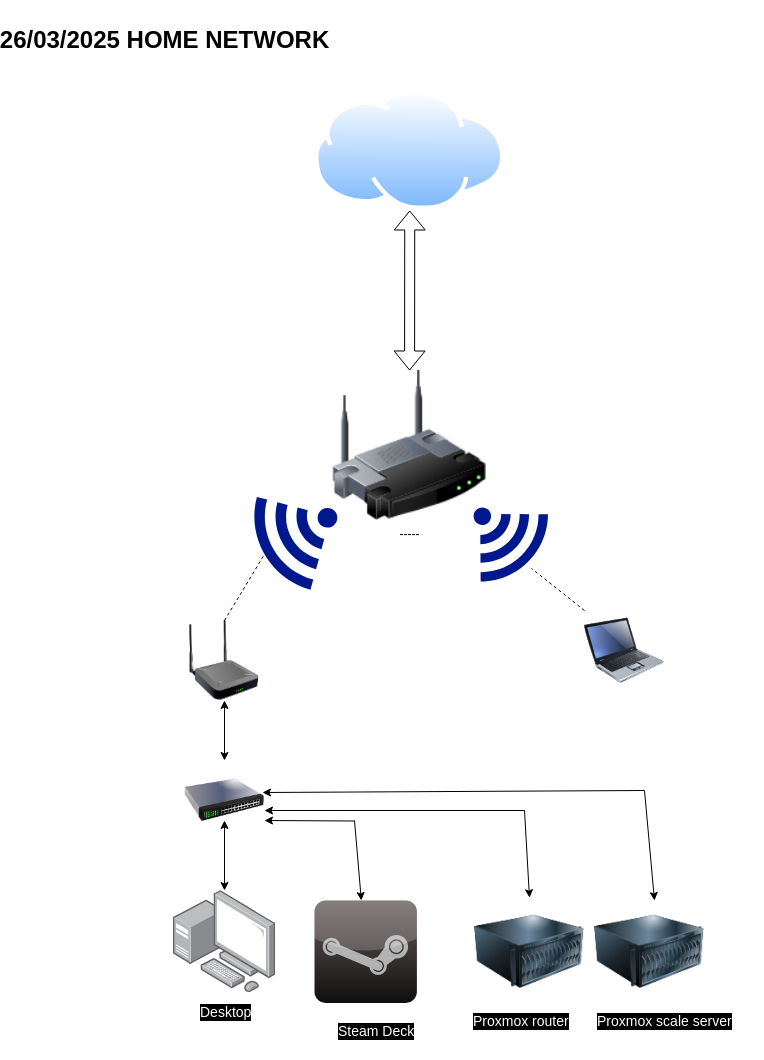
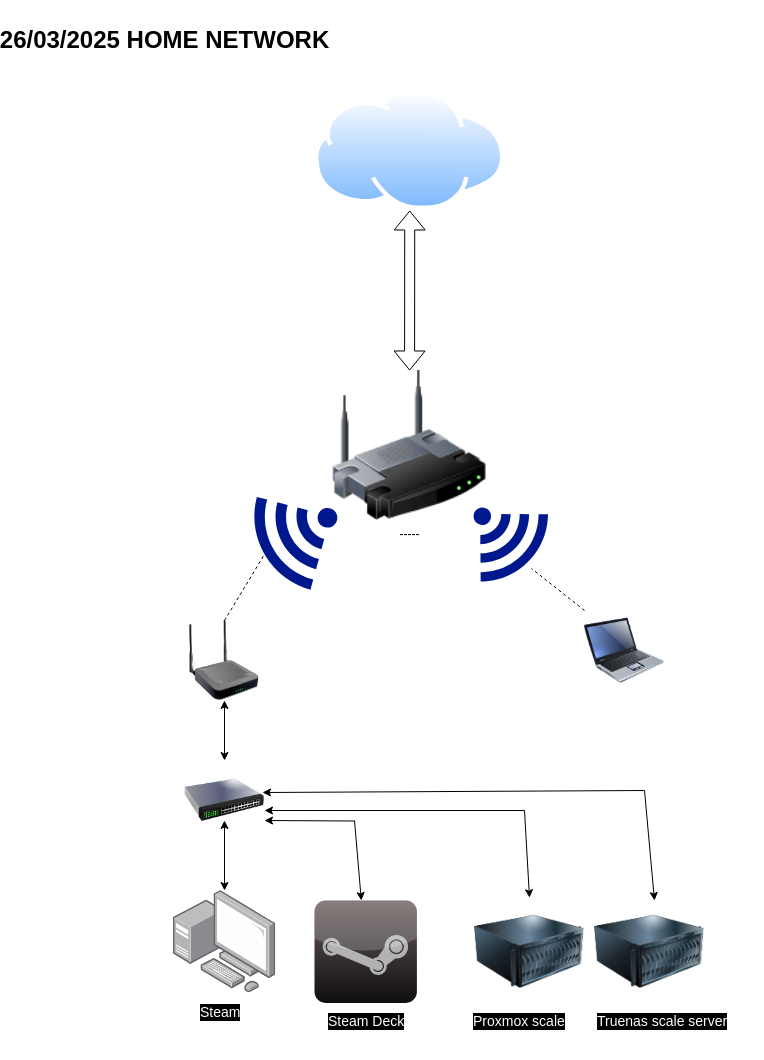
- <mxCell id="26" value="&lt;span style=&quot;&quot;&gt;&lt;font style=&quot;font-size: 14px;&quot;&gt;Desktop&lt;/font&gt;&lt;/span&gt;" style="text;strokeColor=none;fillColor=none;align=left;verticalAlign=middle;spacingLeft=4;spacingRight=4;overflow=hidden;points=[[0,0.5],[1,0.5]];portConstraint=eastwest;rotatable=0;whiteSpace=wrap;html=1;fontColor=#FFFFFF;labelBackgroundColor=#000000;" vertex="1" parent="1"><mxGeometry x="100" y="995.6" width="94.4" height="32.4" as="geometry" /></mxCell>
+ <mxCell id="26" value="&lt;span style=&quot;&quot;&gt;&lt;font style=&quot;font-size: 14px;&quot;&gt;Steam&lt;/font&gt;&lt;/span&gt;" style="text;strokeColor=none;fillColor=none;align=left;verticalAlign=middle;spacingLeft=4;spacingRight=4;overflow=hidden;points=[[0,0.5],[1,0.5]];portConstraint=eastwest;rotatable=0;whiteSpace=wrap;html=1;fontColor=#FFFFFF;labelBackgroundColor=#000000;" vertex="1" parent="1"><mxGeometry x="100" y="995.6" width="94.4" height="32.4" as="geometry" /></mxCell>
- <mxCell id="28" value="&lt;span style=&quot;&quot;&gt;&lt;font style=&quot;font-size: 14px;&quot;&gt;Proxmox router&lt;/font&gt;&lt;/span&gt;" style="text;strokeColor=none;fillColor=none;align=left;verticalAlign=middle;spacingLeft=4;spacingRight=4;overflow=hidden;points=[[0,0.5],[1,0.5]];portConstraint=eastwest;rotatable=0;whiteSpace=wrap;html=1;fontColor=#FFFFFF;labelBackgroundColor=#000000;" vertex="1" parent="1"><mxGeometry x="372.8" y="1005.2" width="124.4" height="32.4" as="geometry" /></mxCell>
+ <mxCell id="28" value="&lt;span style=&quot;&quot;&gt;&lt;font style=&quot;font-size: 14px;&quot;&gt;Proxmox scale&lt;/font&gt;&lt;/span&gt;" style="text;strokeColor=none;fillColor=none;align=left;verticalAlign=middle;spacingLeft=4;spacingRight=4;overflow=hidden;points=[[0,0.5],[1,0.5]];portConstraint=eastwest;rotatable=0;whiteSpace=wrap;html=1;fontColor=#FFFFFF;labelBackgroundColor=#000000;" vertex="1" parent="1"><mxGeometry x="372.8" y="1005.2" width="124.4" height="32.4" as="geometry" /></mxCell>
- <mxCell id="29" value="&lt;span style=&quot;font-size: 14px;&quot;&gt;Proxmox scale server&lt;/span&gt;" style="text;strokeColor=none;fillColor=none;align=left;verticalAlign=middle;spacingLeft=4;spacingRight=4;overflow=hidden;points=[[0,0.5],[1,0.5]];portConstraint=eastwest;rotatable=0;whiteSpace=wrap;html=1;fontColor=#FFFFFF;labelBackgroundColor=#000000;" vertex="1" parent="1"><mxGeometry x="497.2" y="1005.2" width="150" height="32.4" as="geometry" /></mxCell>
+ <mxCell id="29" value="&lt;span style=&quot;font-size: 14px;&quot;&gt;Truenas scale server&lt;/span&gt;" style="text;strokeColor=none;fillColor=none;align=left;verticalAlign=middle;spacingLeft=4;spacingRight=4;overflow=hidden;points=[[0,0.5],[1,0.5]];portConstraint=eastwest;rotatable=0;whiteSpace=wrap;html=1;fontColor=#FFFFFF;labelBackgroundColor=#000000;" vertex="1" parent="1"><mxGeometry x="497.2" y="1005.2" width="150" height="32.4" as="geometry" /></mxCell>
- <mxCell id="27" value="&lt;span style=&quot;font-size: 14px;&quot;&gt;Steam Deck&lt;/span&gt;" style="text;strokeColor=none;fillColor=none;align=left;verticalAlign=middle;spacingLeft=4;spacingRight=4;overflow=hidden;points=[[0,0.5],[1,0.5]];portConstraint=eastwest;rotatable=0;whiteSpace=wrap;html=1;fontColor=#FFFFFF;labelBackgroundColor=#000000;" vertex="1" parent="1"><mxGeometry x="238" y="1015.2" width="94.4" height="32.4" as="geometry" /></mxCell>
+ <mxCell id="27" value="&lt;span style=&quot;font-size: 14px;&quot;&gt;Steam Deck&lt;/span&gt;" style="text;strokeColor=none;fillColor=none;align=left;verticalAlign=middle;spacingLeft=4;spacingRight=4;overflow=hidden;points=[[0,0.5],[1,0.5]];portConstraint=eastwest;rotatable=0;whiteSpace=wrap;html=1;fontColor=#FFFFFF;labelBackgroundColor=#000000;" vertex="1" parent="1"><mxGeometry x="228" y="1005.2" width="94.4" height="32.4" as="geometry" /></mxCell>
